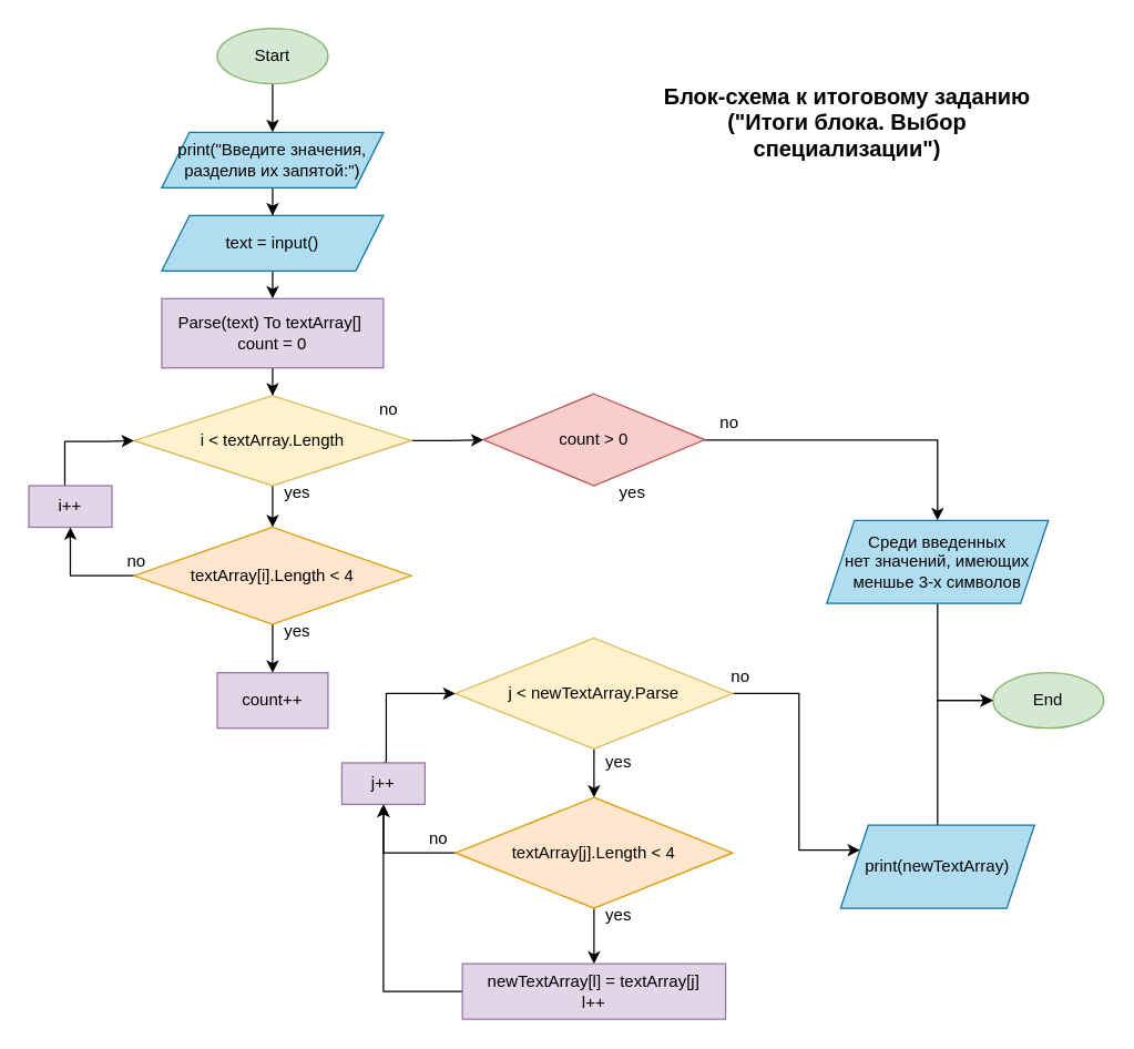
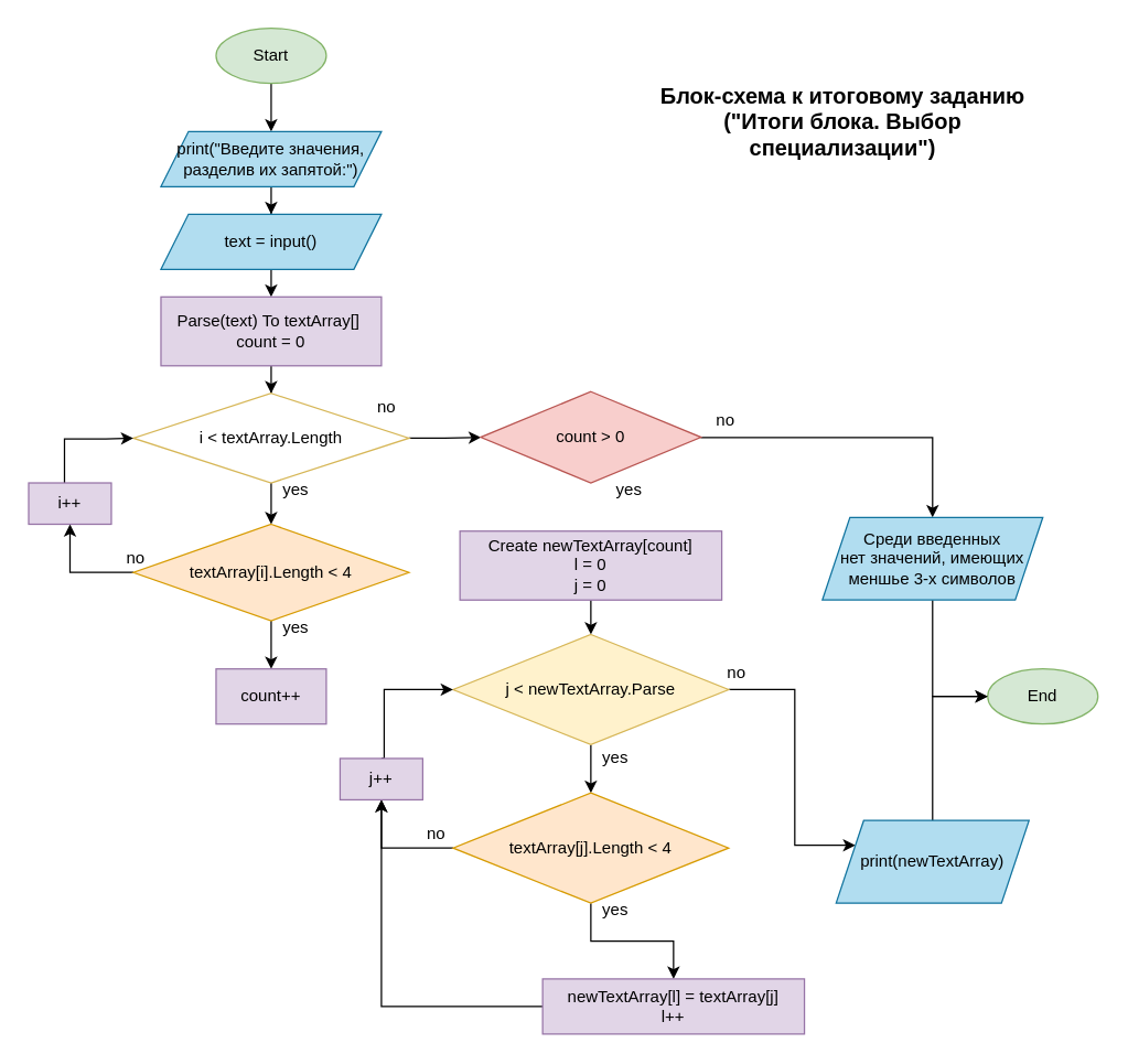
- <mxCell id="13" value="i &amp;lt; textArray.Length" style="rhombus;whiteSpace=wrap;html=1;fillColor=#fff2cc;strokeColor=#d6b656;" parent="1" vertex="1"><mxGeometry x="96" y="285" width="200" height="65" as="geometry" /></mxCell>
+ <mxCell id="13" value="i &amp;lt; textArray.Length" style="rhombus;whiteSpace=wrap;html=1;fillColor=#ffffff;strokeColor=#d6b656;" parent="1" vertex="1"><mxGeometry x="96" y="285" width="200" height="65" as="geometry" /></mxCell>
+ <mxCell id="23" value="Create newTextArray[count]&lt;br&gt;l = 0&lt;br&gt;j = 0" style="rounded=0;whiteSpace=wrap;html=1;fillColor=#e1d5e7;strokeColor=#9673a6;" parent="1" vertex="1"><mxGeometry x="333" y="385" width="190" height="50" as="geometry" /></mxCell>
+ <mxCell id="22" style="edgeStyle=orthogonalEdgeStyle;rounded=0;orthogonalLoop=1;jettySize=auto;html=1;" parent="1" source="23" target="26" edge="1"><mxGeometry relative="1" as="geometry" /></mxCell>
- <mxCell id="31" value="newTextArray[l] = textArray[j]&lt;br&gt;l++" style="whiteSpace=wrap;html=1;rounded=0;fillColor=#e1d5e7;strokeColor=#9673a6;" parent="1" vertex="1"><mxGeometry x="333" y="695" width="190" height="40" as="geometry" /></mxCell>
+ <mxCell id="31" value="newTextArray[l] = textArray[j]&lt;br&gt;l++" style="whiteSpace=wrap;html=1;rounded=0;fillColor=#e1d5e7;strokeColor=#9673a6;" parent="1" vertex="1"><mxGeometry x="393" y="710" width="190" height="40" as="geometry" /></mxCell>
